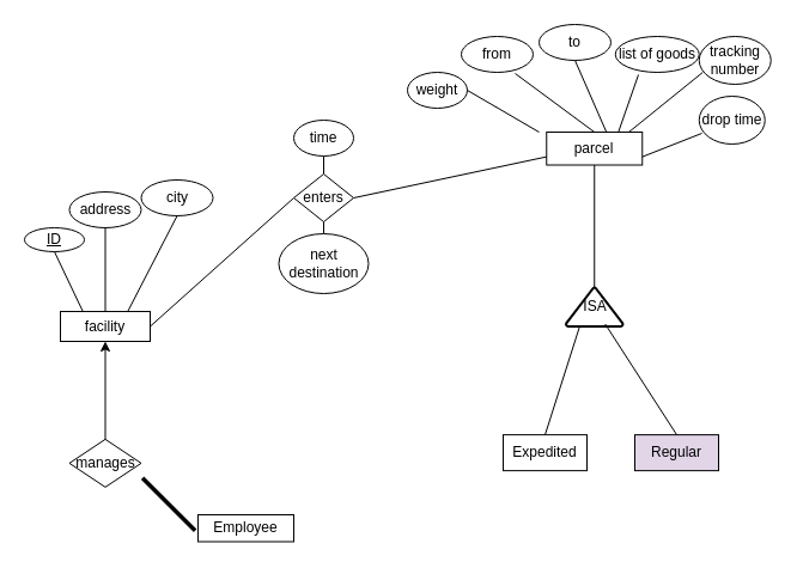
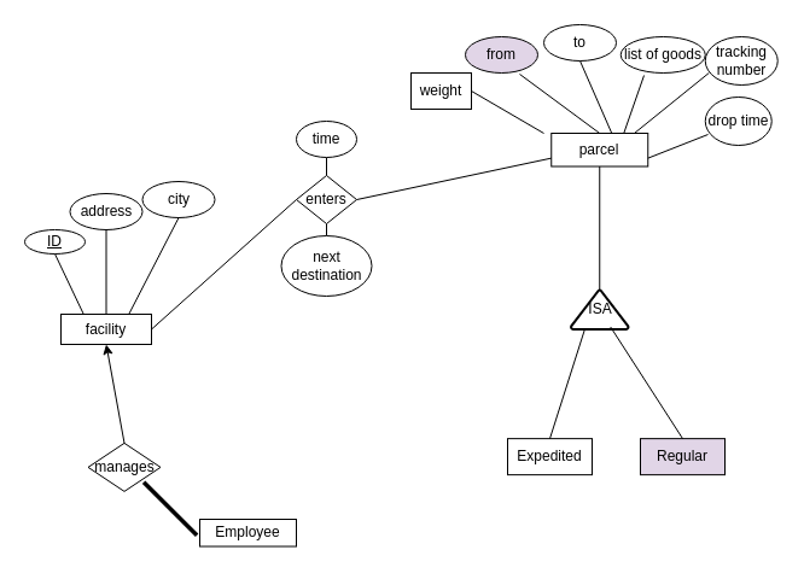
- <mxCell id="16" value="from" style="ellipse;whiteSpace=wrap;html=1;" vertex="1" parent="1"><mxGeometry x="385" y="30" width="60" height="30" as="geometry" /></mxCell>
+ <mxCell id="16" value="from" style="ellipse;whiteSpace=wrap;html=1;fillColor=#e1d5e7;" vertex="1" parent="1"><mxGeometry x="385" y="30" width="60" height="30" as="geometry" /></mxCell>
- <mxCell id="31" value="weight" style="ellipse;whiteSpace=wrap;html=1;" vertex="1" parent="1"><mxGeometry x="340" y="60" width="50" height="30" as="geometry" /></mxCell>
+ <mxCell id="31" value="weight" style="whiteSpace=wrap;html=1;rounded=0;" vertex="1" parent="1"><mxGeometry x="340" y="60" width="50" height="30" as="geometry" /></mxCell>
- <mxCell id="11" value="manages" style="rhombus;whiteSpace=wrap;html=1;" parent="1" vertex="1"><mxGeometry x="57.5" y="366.88" width="60" height="40" as="geometry" /></mxCell>
+ <mxCell id="11" value="manages" style="rhombus;whiteSpace=wrap;html=1;" parent="1" vertex="1"><mxGeometry x="72.5" y="366.88" width="60" height="40" as="geometry" /></mxCell>
